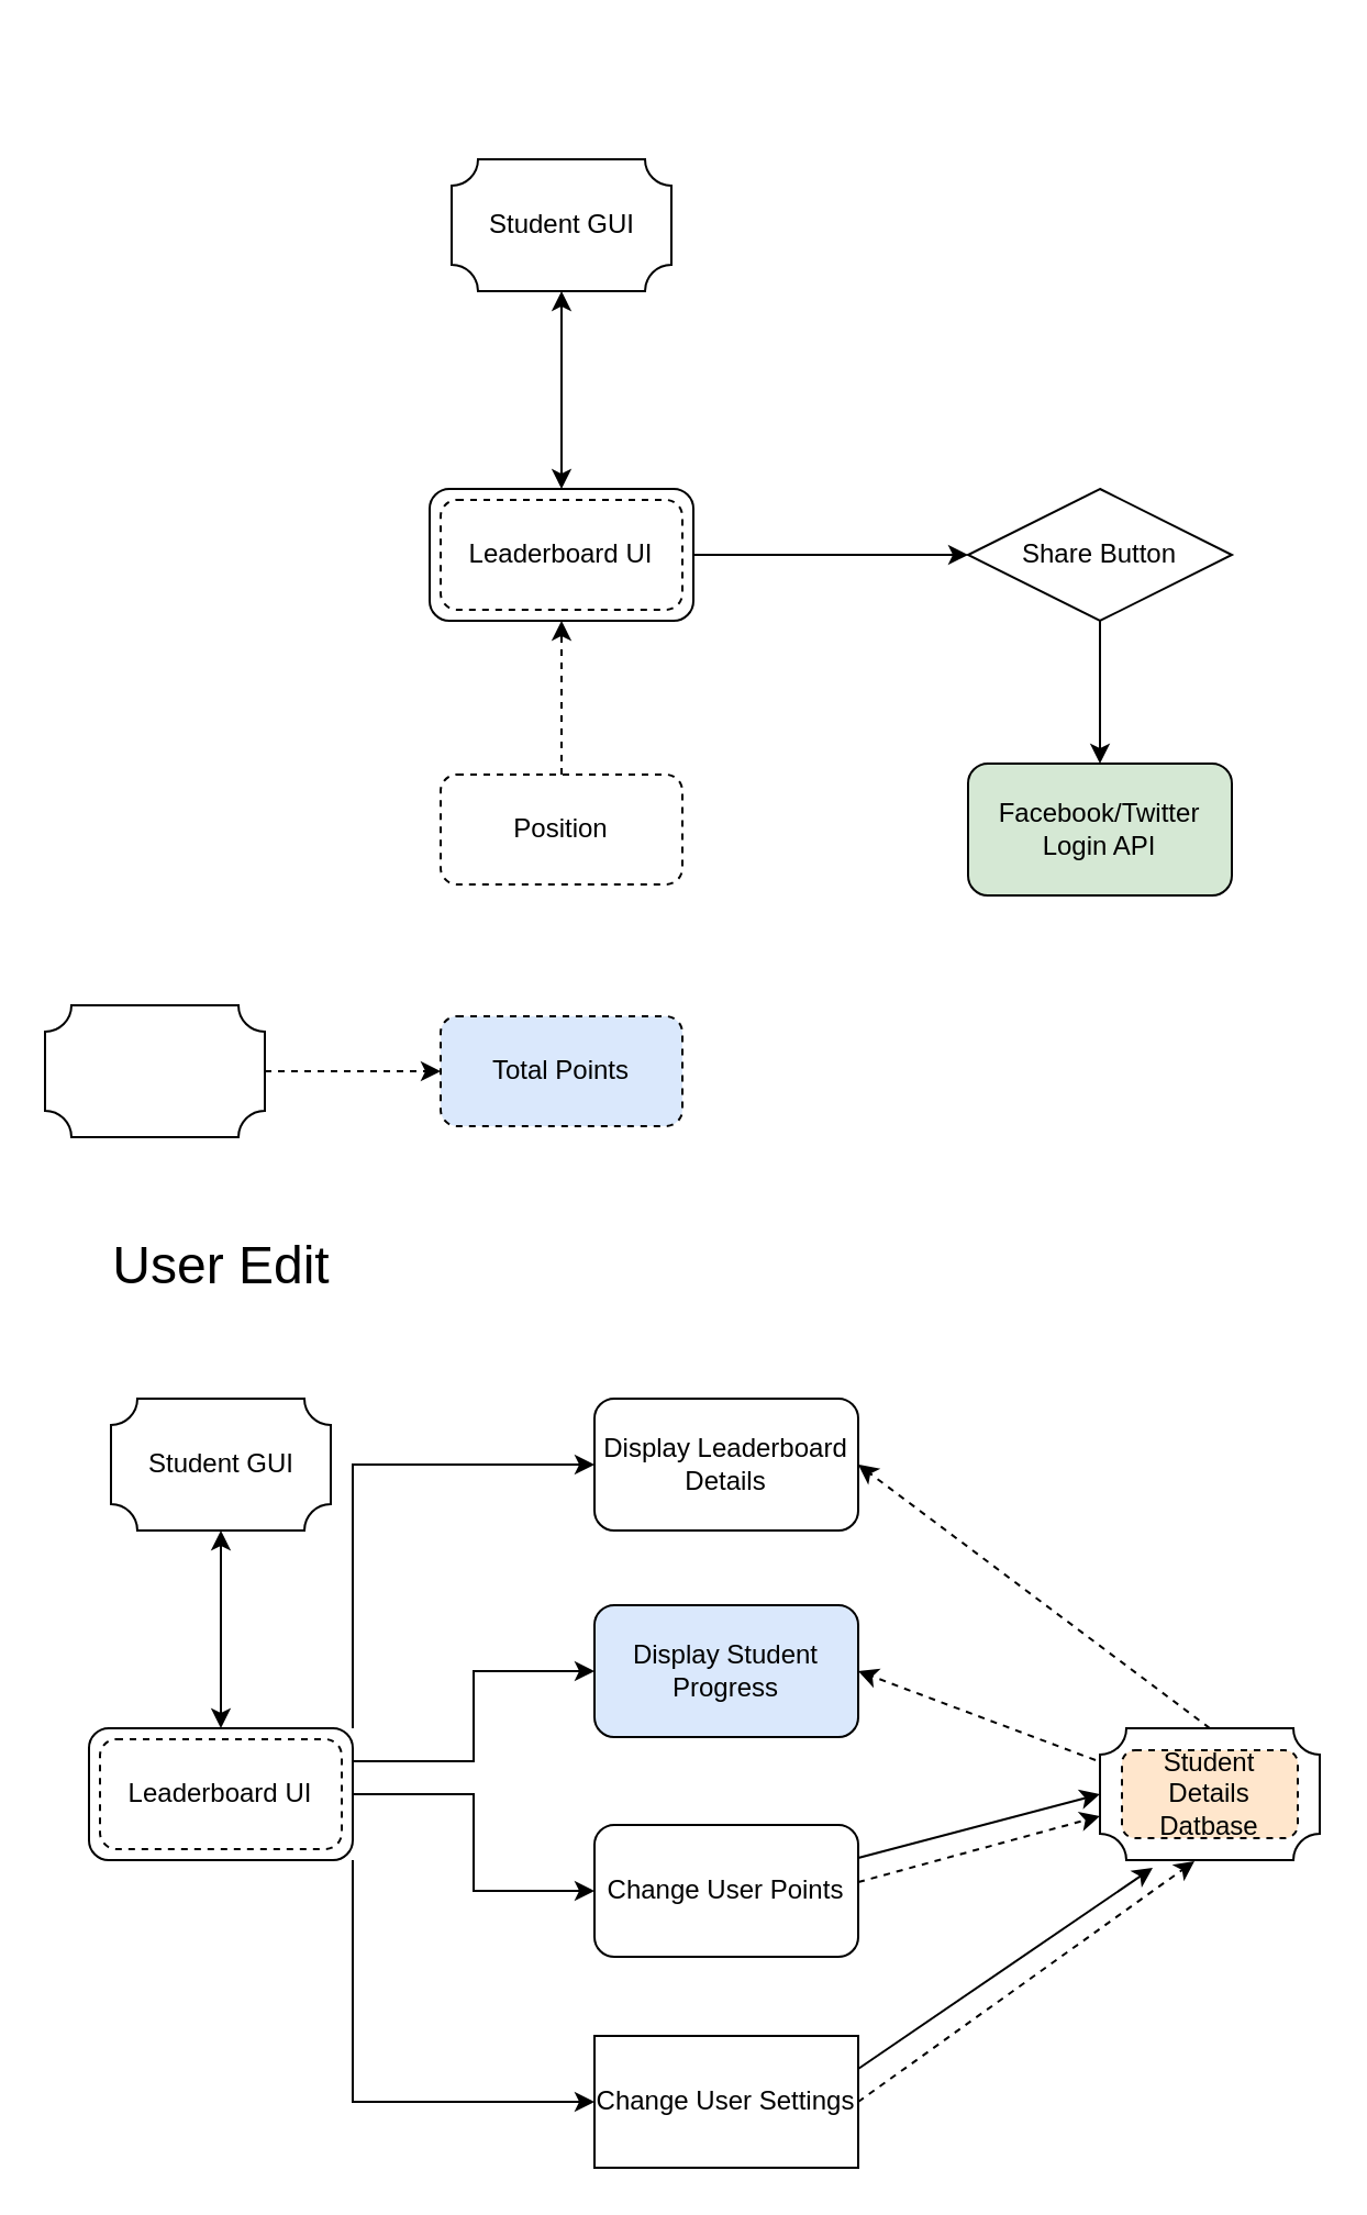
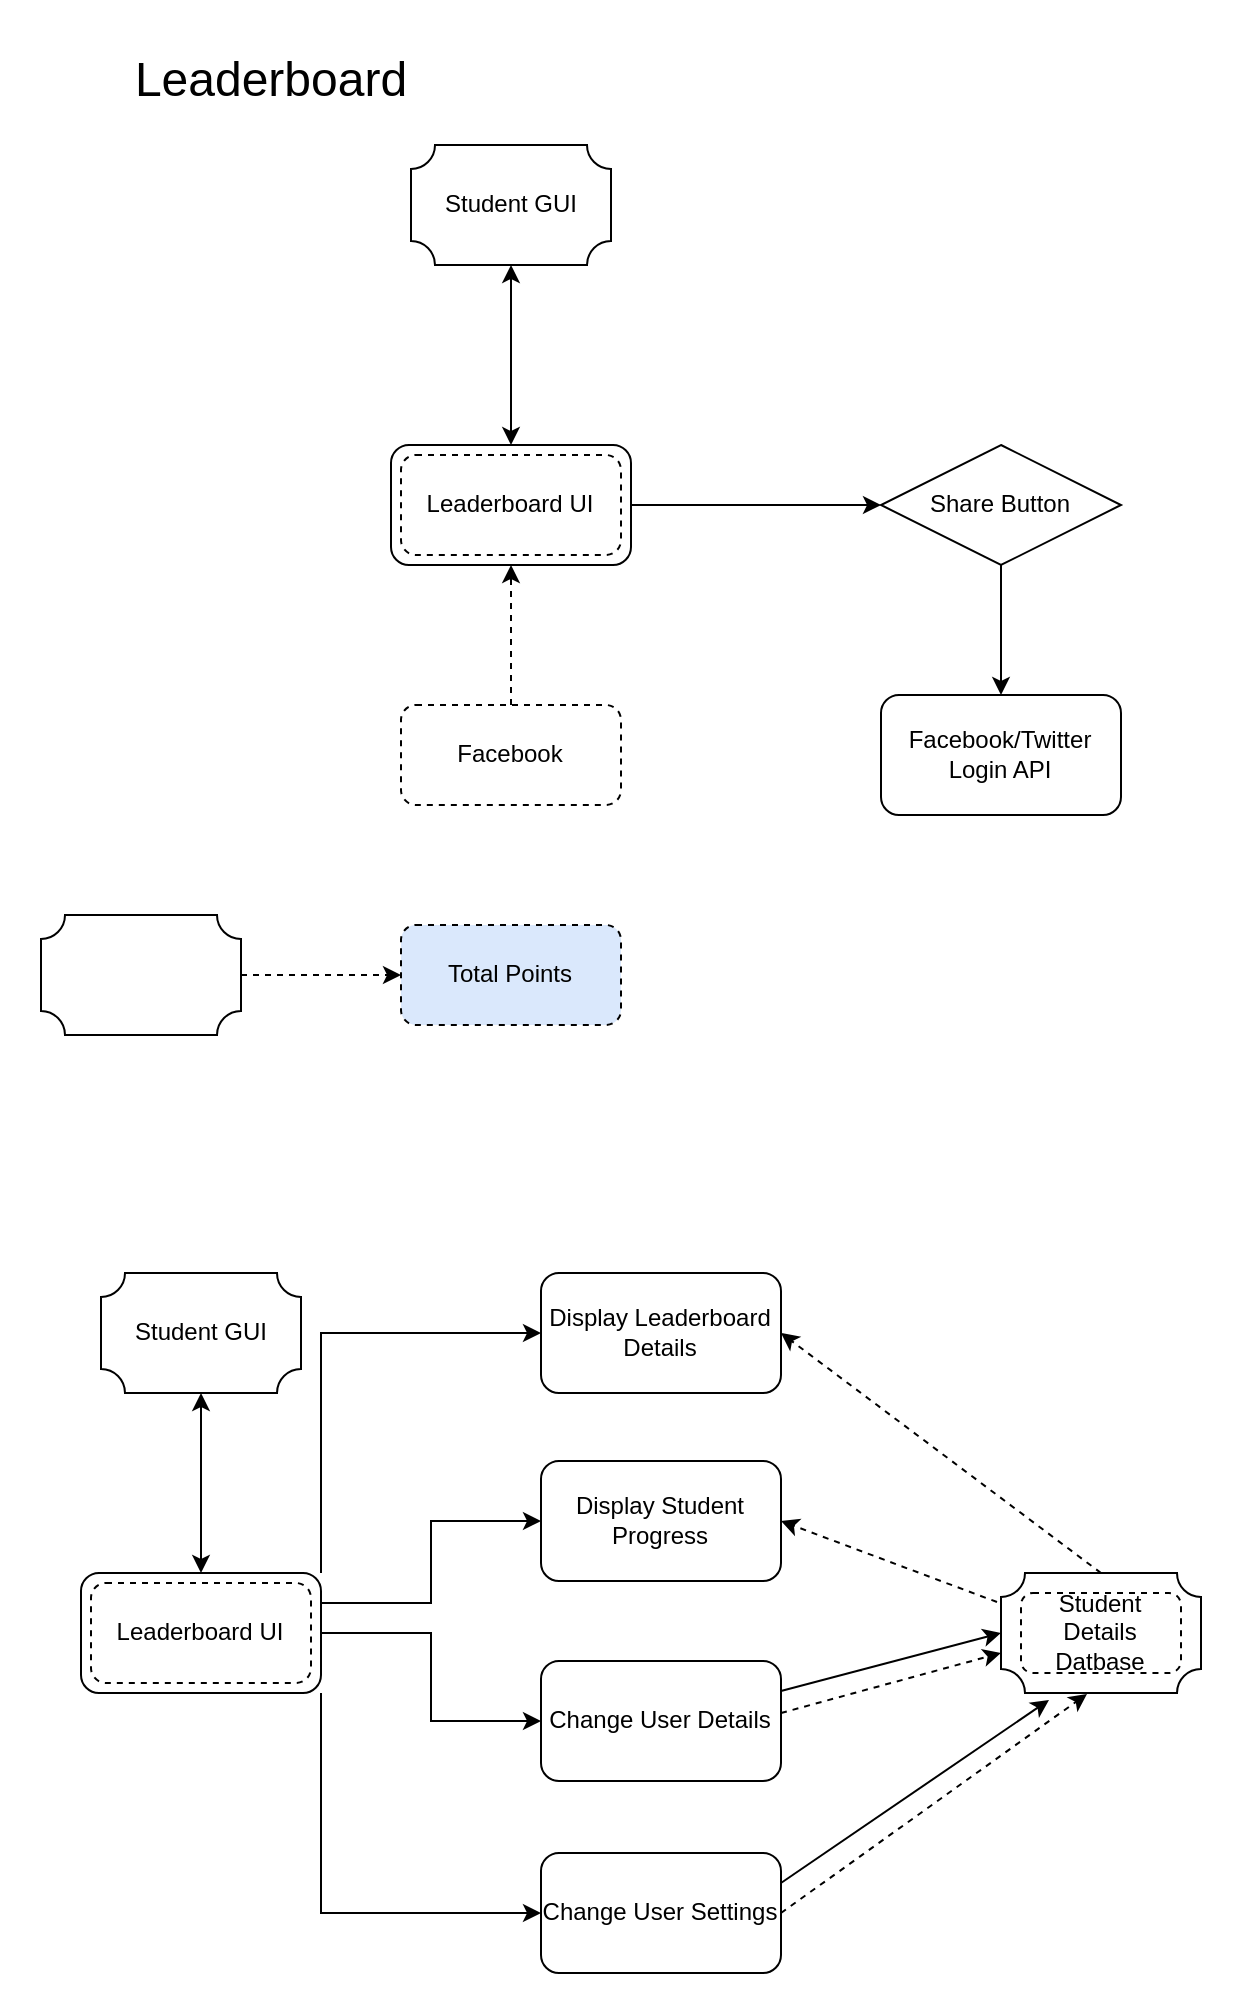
+ <mxCell id="19" value="&lt;font style=&quot;font-size: 24px;&quot;&gt;Leaderboard&lt;/font&gt;" style="text;html=1;resizable=0;autosize=1;align=center;verticalAlign=middle;points=[];fillColor=none;strokeColor=none;rounded=0;" vertex="1" parent="1"><mxGeometry x="55" y="20" width="160" height="40" as="geometry" /></mxCell>
- <mxCell id="6" value="Position" style="rounded=1;whiteSpace=wrap;html=1;shadow=0;dashed=1;" vertex="1" parent="1"><mxGeometry x="200" y="352" width="110" height="50" as="geometry" /></mxCell>
+ <mxCell id="6" value="Facebook" style="rounded=1;whiteSpace=wrap;html=1;shadow=0;dashed=1;" vertex="1" parent="1"><mxGeometry x="200" y="352" width="110" height="50" as="geometry" /></mxCell>
- <mxCell id="13" value="Facebook/Twitter Login API" style="rounded=1;whiteSpace=wrap;html=1;shadow=0;fillColor=#d5e8d4;" vertex="1" parent="12"><mxGeometry width="120" height="60" as="geometry" /></mxCell>
+ <mxCell id="13" value="Facebook/Twitter Login API" style="rounded=1;whiteSpace=wrap;html=1;shadow=0;" vertex="1" parent="12"><mxGeometry width="120" height="60" as="geometry" /></mxCell>
- <mxCell id="20" value="&lt;font style=&quot;font-size: 24px;&quot;&gt;User Edit&lt;/font&gt;" style="text;html=1;resizable=0;autosize=1;align=center;verticalAlign=middle;points=[];fillColor=none;strokeColor=none;rounded=0;" vertex="1" parent="1"><mxGeometry x="40" y="556" width="120" height="40" as="geometry" /></mxCell>
- <mxCell id="29" value="Display Student Progress" style="rounded=1;whiteSpace=wrap;html=1;shadow=0;fillColor=#dae8fc;" vertex="1" parent="28"><mxGeometry width="120" height="60" as="geometry" /></mxCell>
+ <mxCell id="29" value="Display Student Progress" style="rounded=1;whiteSpace=wrap;html=1;shadow=0;" vertex="1" parent="28"><mxGeometry width="120" height="60" as="geometry" /></mxCell>
- <mxCell id="40" value="Student Details Datbase" style="rounded=1;whiteSpace=wrap;html=1;shadow=0;dashed=1;fillColor=#ffe6cc;" vertex="1" parent="38"><mxGeometry x="10" y="10" width="80" height="40" as="geometry" /></mxCell>
+ <mxCell id="40" value="Student Details Datbase" style="rounded=1;whiteSpace=wrap;html=1;shadow=0;dashed=1;" vertex="1" parent="38"><mxGeometry x="10" y="10" width="80" height="40" as="geometry" /></mxCell>
- <mxCell id="31" value="Change User Points" style="rounded=1;whiteSpace=wrap;html=1;shadow=0;" vertex="1" parent="30"><mxGeometry width="120" height="60" as="geometry" /></mxCell>
+ <mxCell id="31" value="Change User Details" style="rounded=1;whiteSpace=wrap;html=1;shadow=0;" vertex="1" parent="30"><mxGeometry width="120" height="60" as="geometry" /></mxCell>
- <mxCell id="33" value="Change User Settings" style="whiteSpace=wrap;html=1;shadow=0;rounded=0;" vertex="1" parent="32"><mxGeometry width="120" height="60" as="geometry" /></mxCell>
+ <mxCell id="33" value="Change User Settings" style="rounded=1;whiteSpace=wrap;html=1;shadow=0;" vertex="1" parent="32"><mxGeometry width="120" height="60" as="geometry" /></mxCell>
